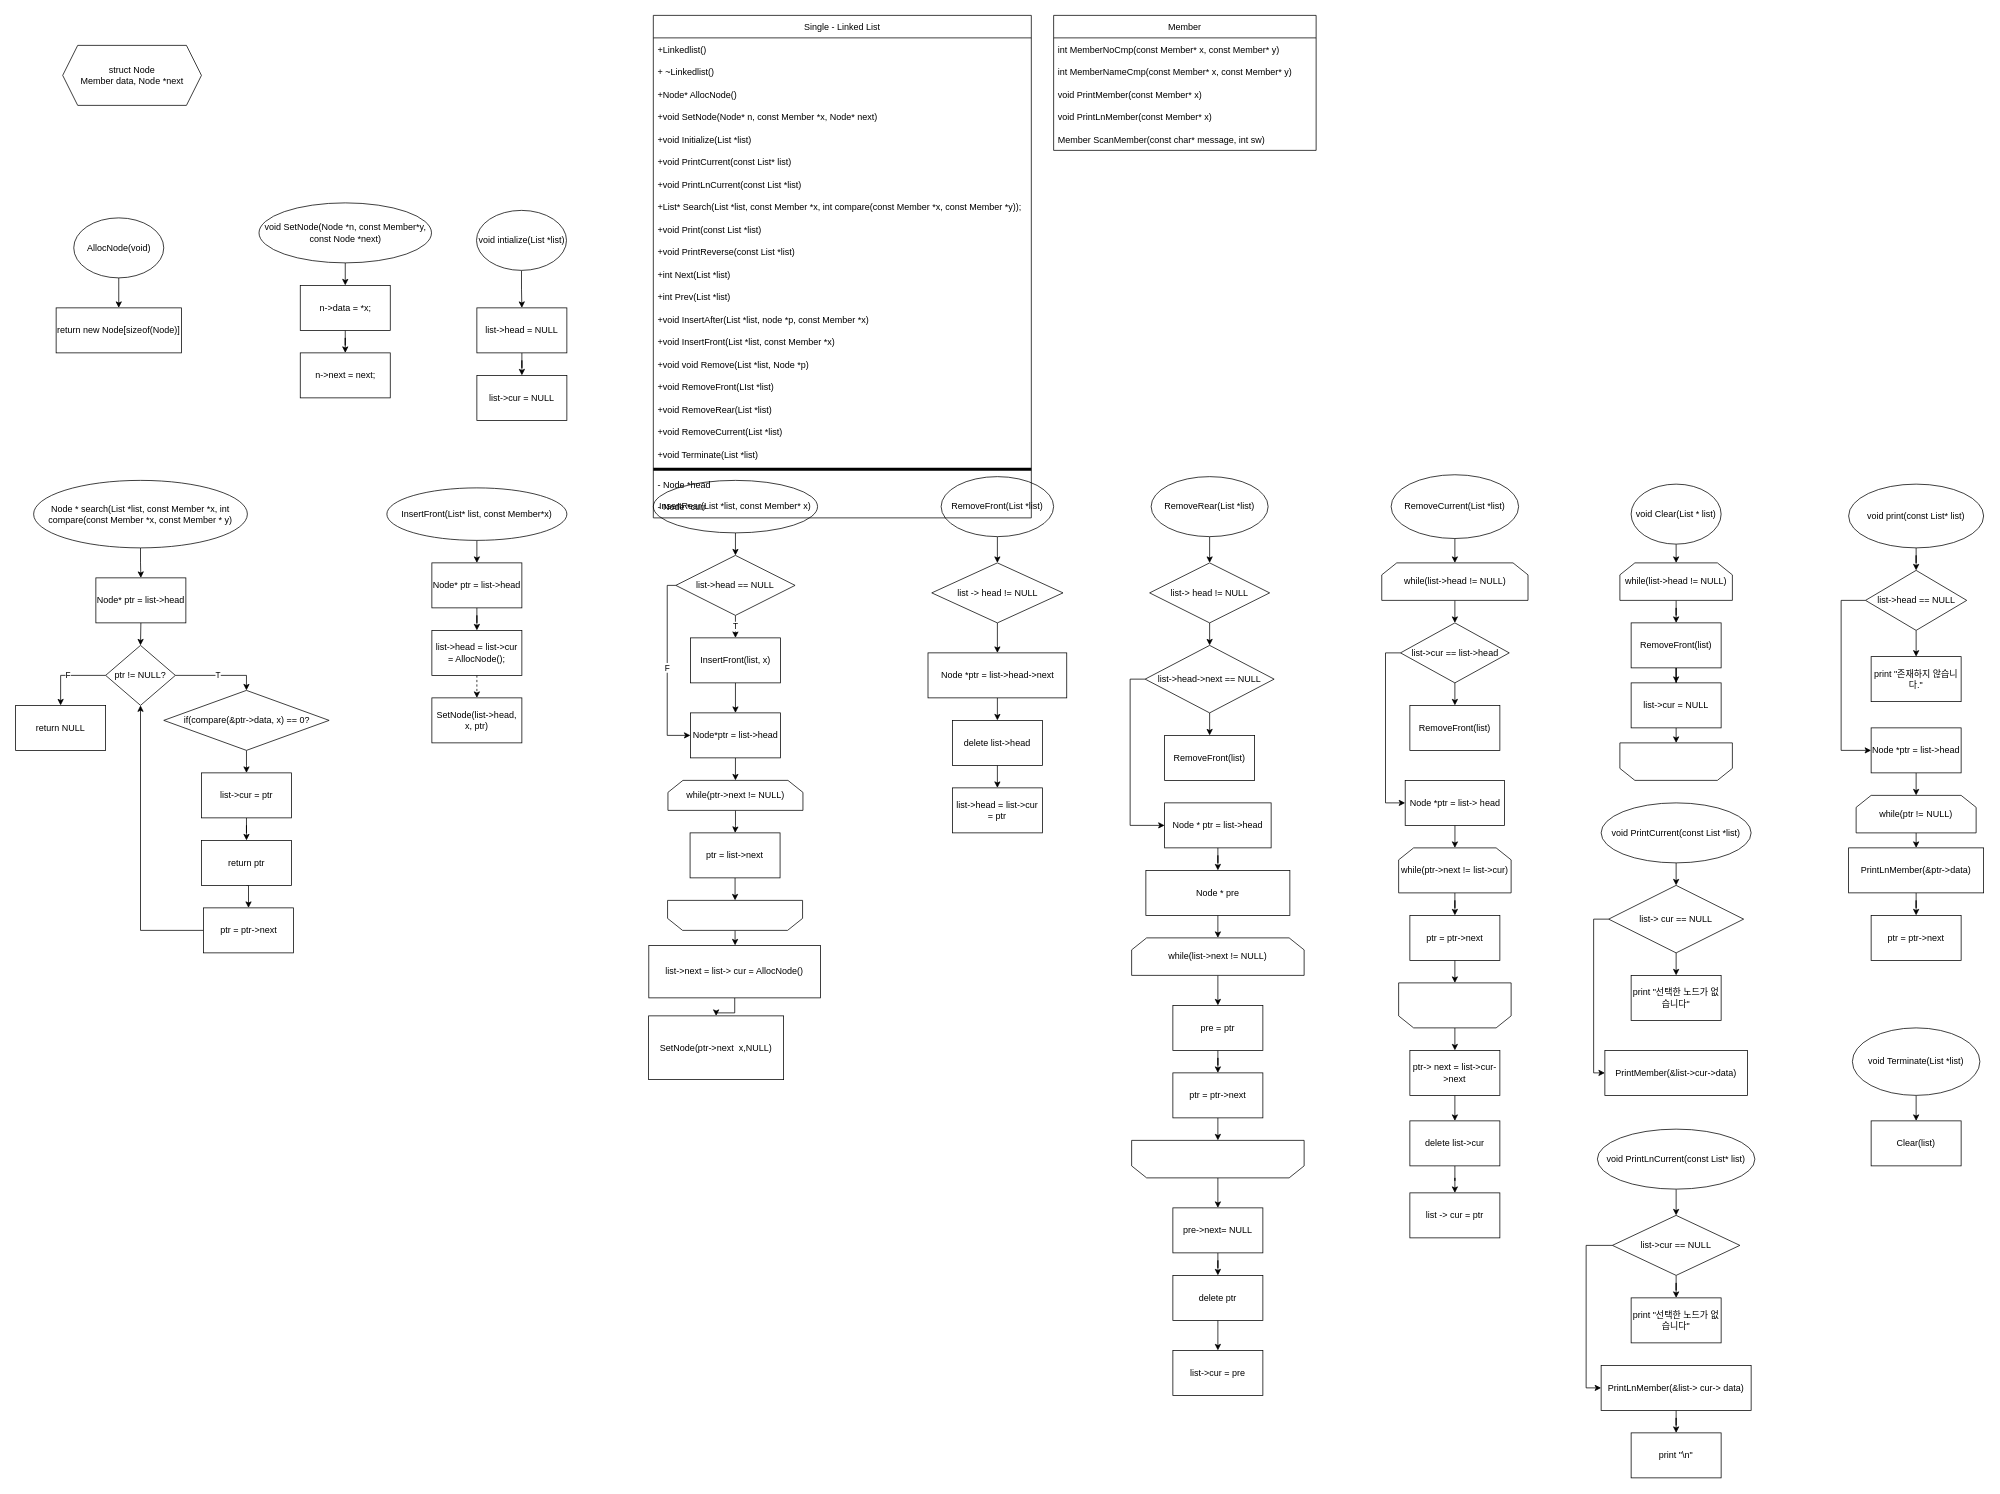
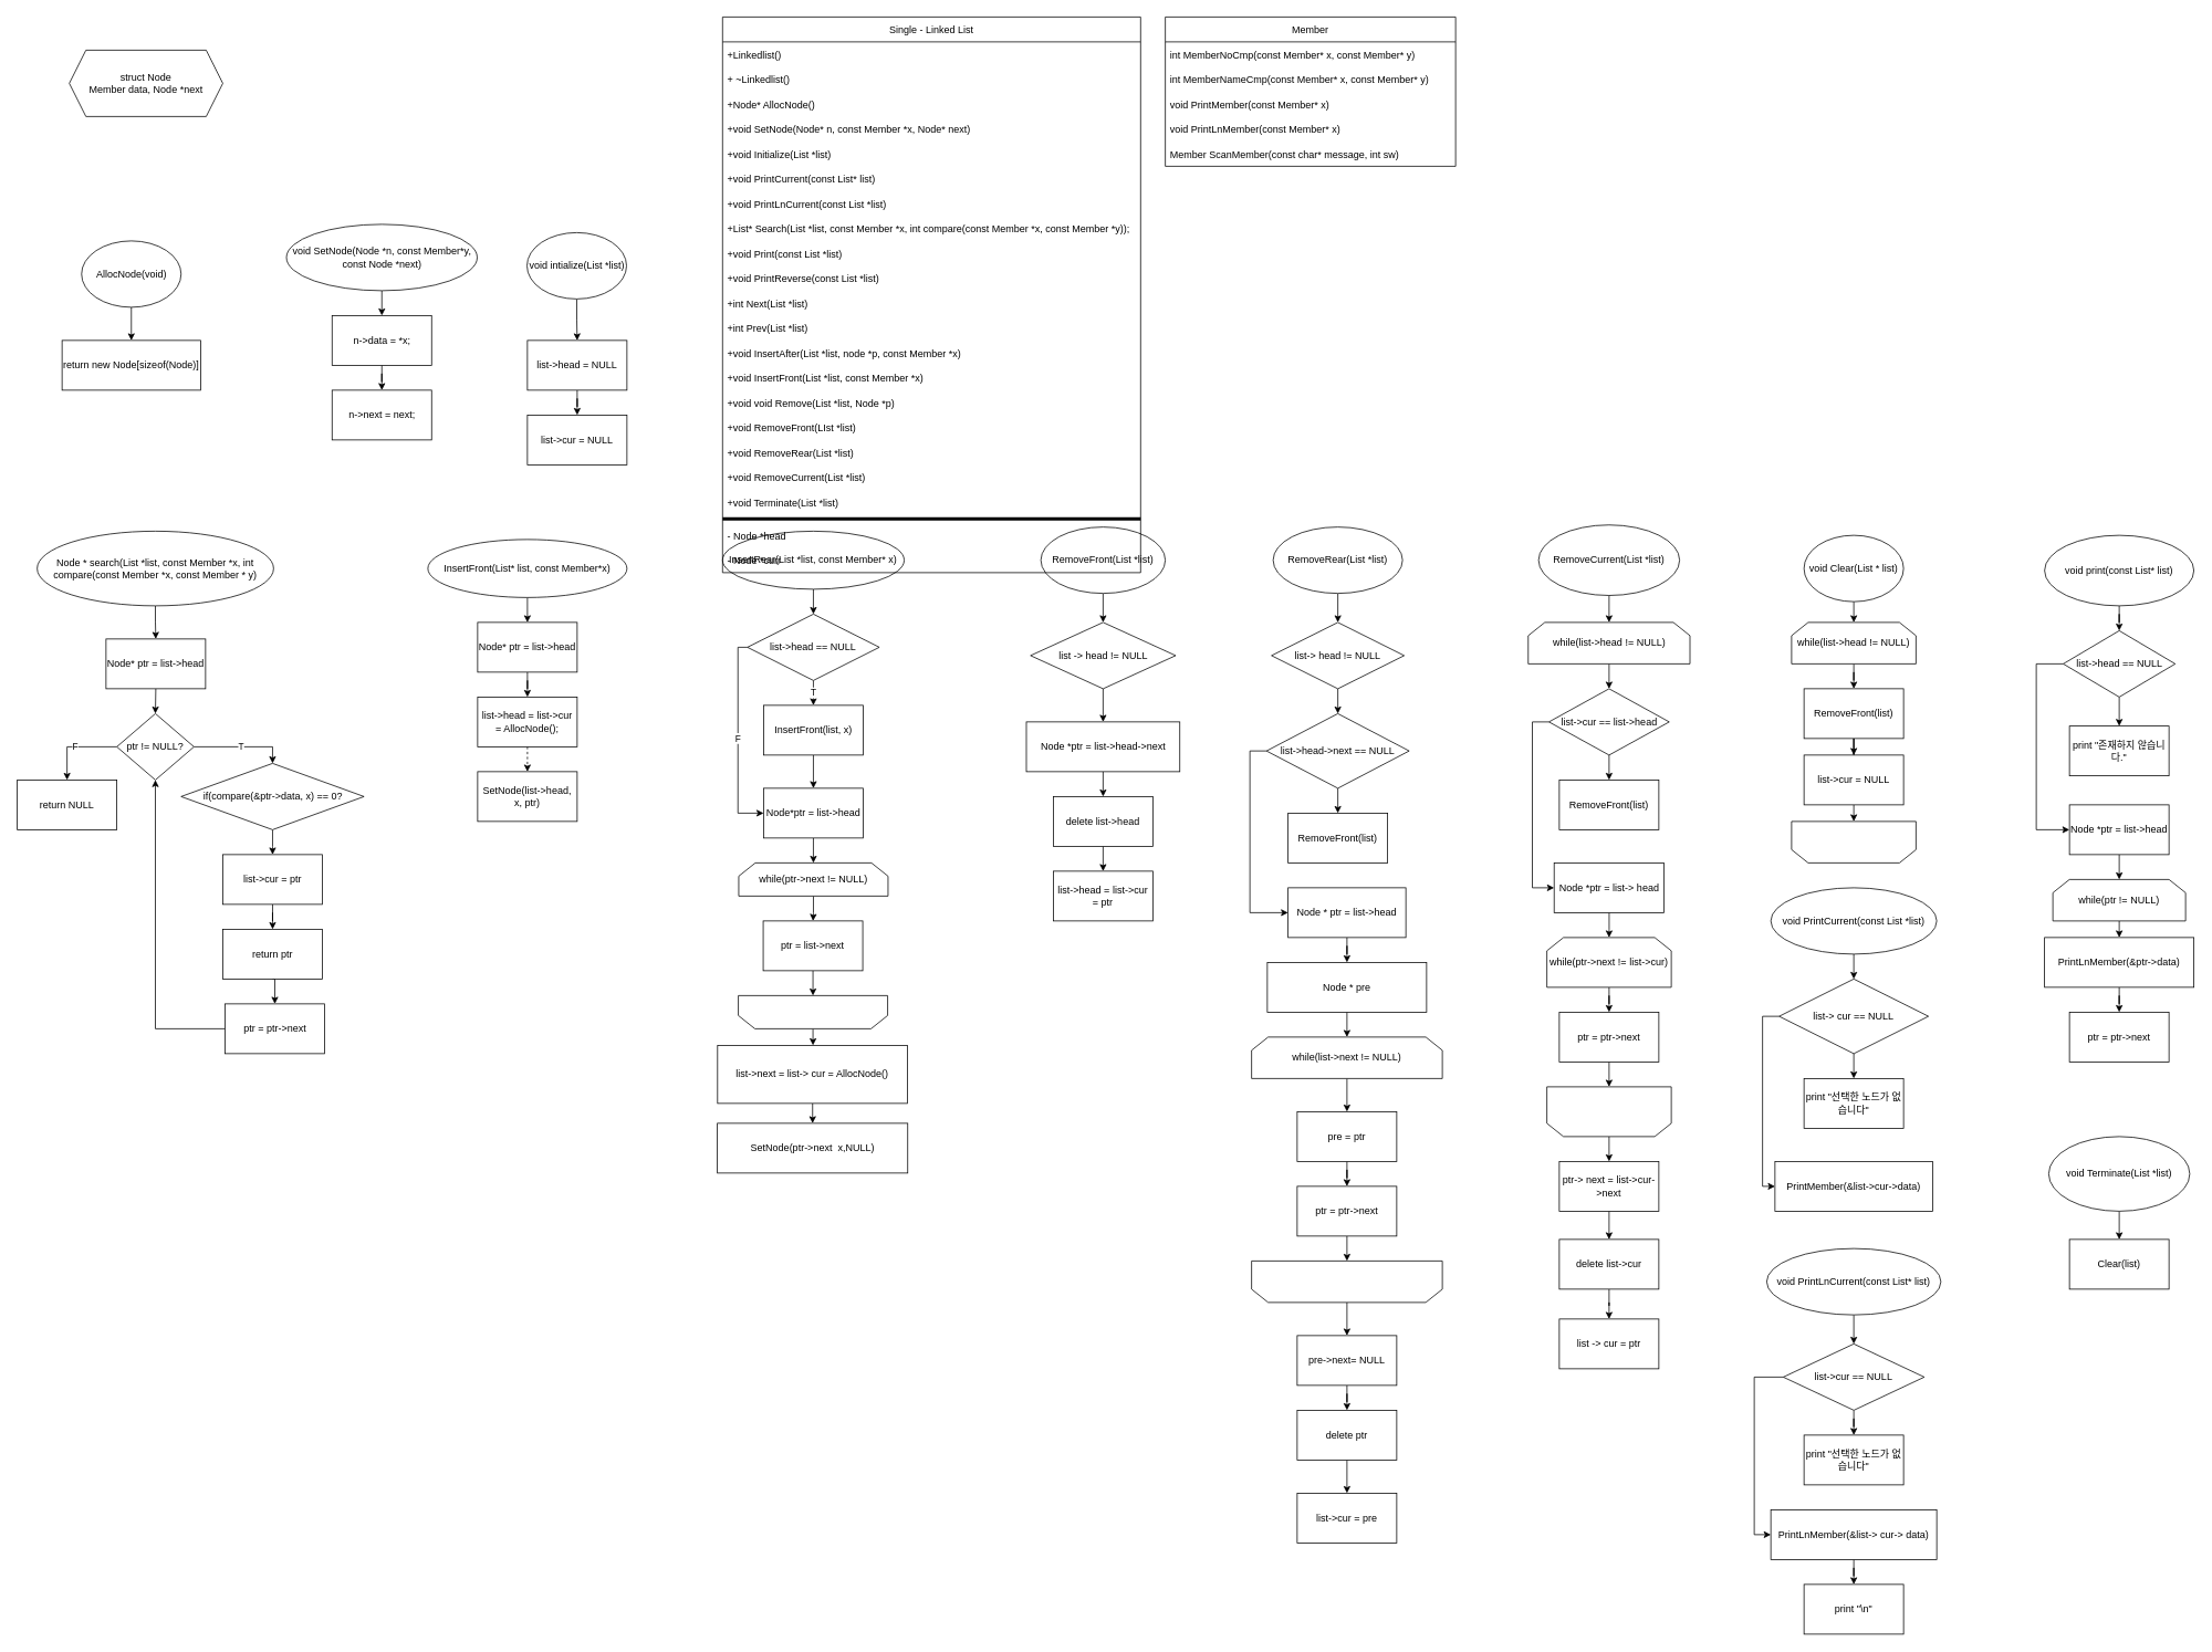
- <mxCell id="62" value="SetNode(ptr-&amp;gt;next&amp;nbsp; x,NULL)" style="whiteSpace=wrap;html=1;" parent="1" vertex="1"><mxGeometry x="864" y="1354" width="180" height="85" as="geometry" /></mxCell>
+ <mxCell id="62" value="SetNode(ptr-&amp;gt;next&amp;nbsp; x,NULL)" style="whiteSpace=wrap;html=1;" parent="1" vertex="1"><mxGeometry x="864" y="1354" width="229.5" height="60" as="geometry" /></mxCell>
